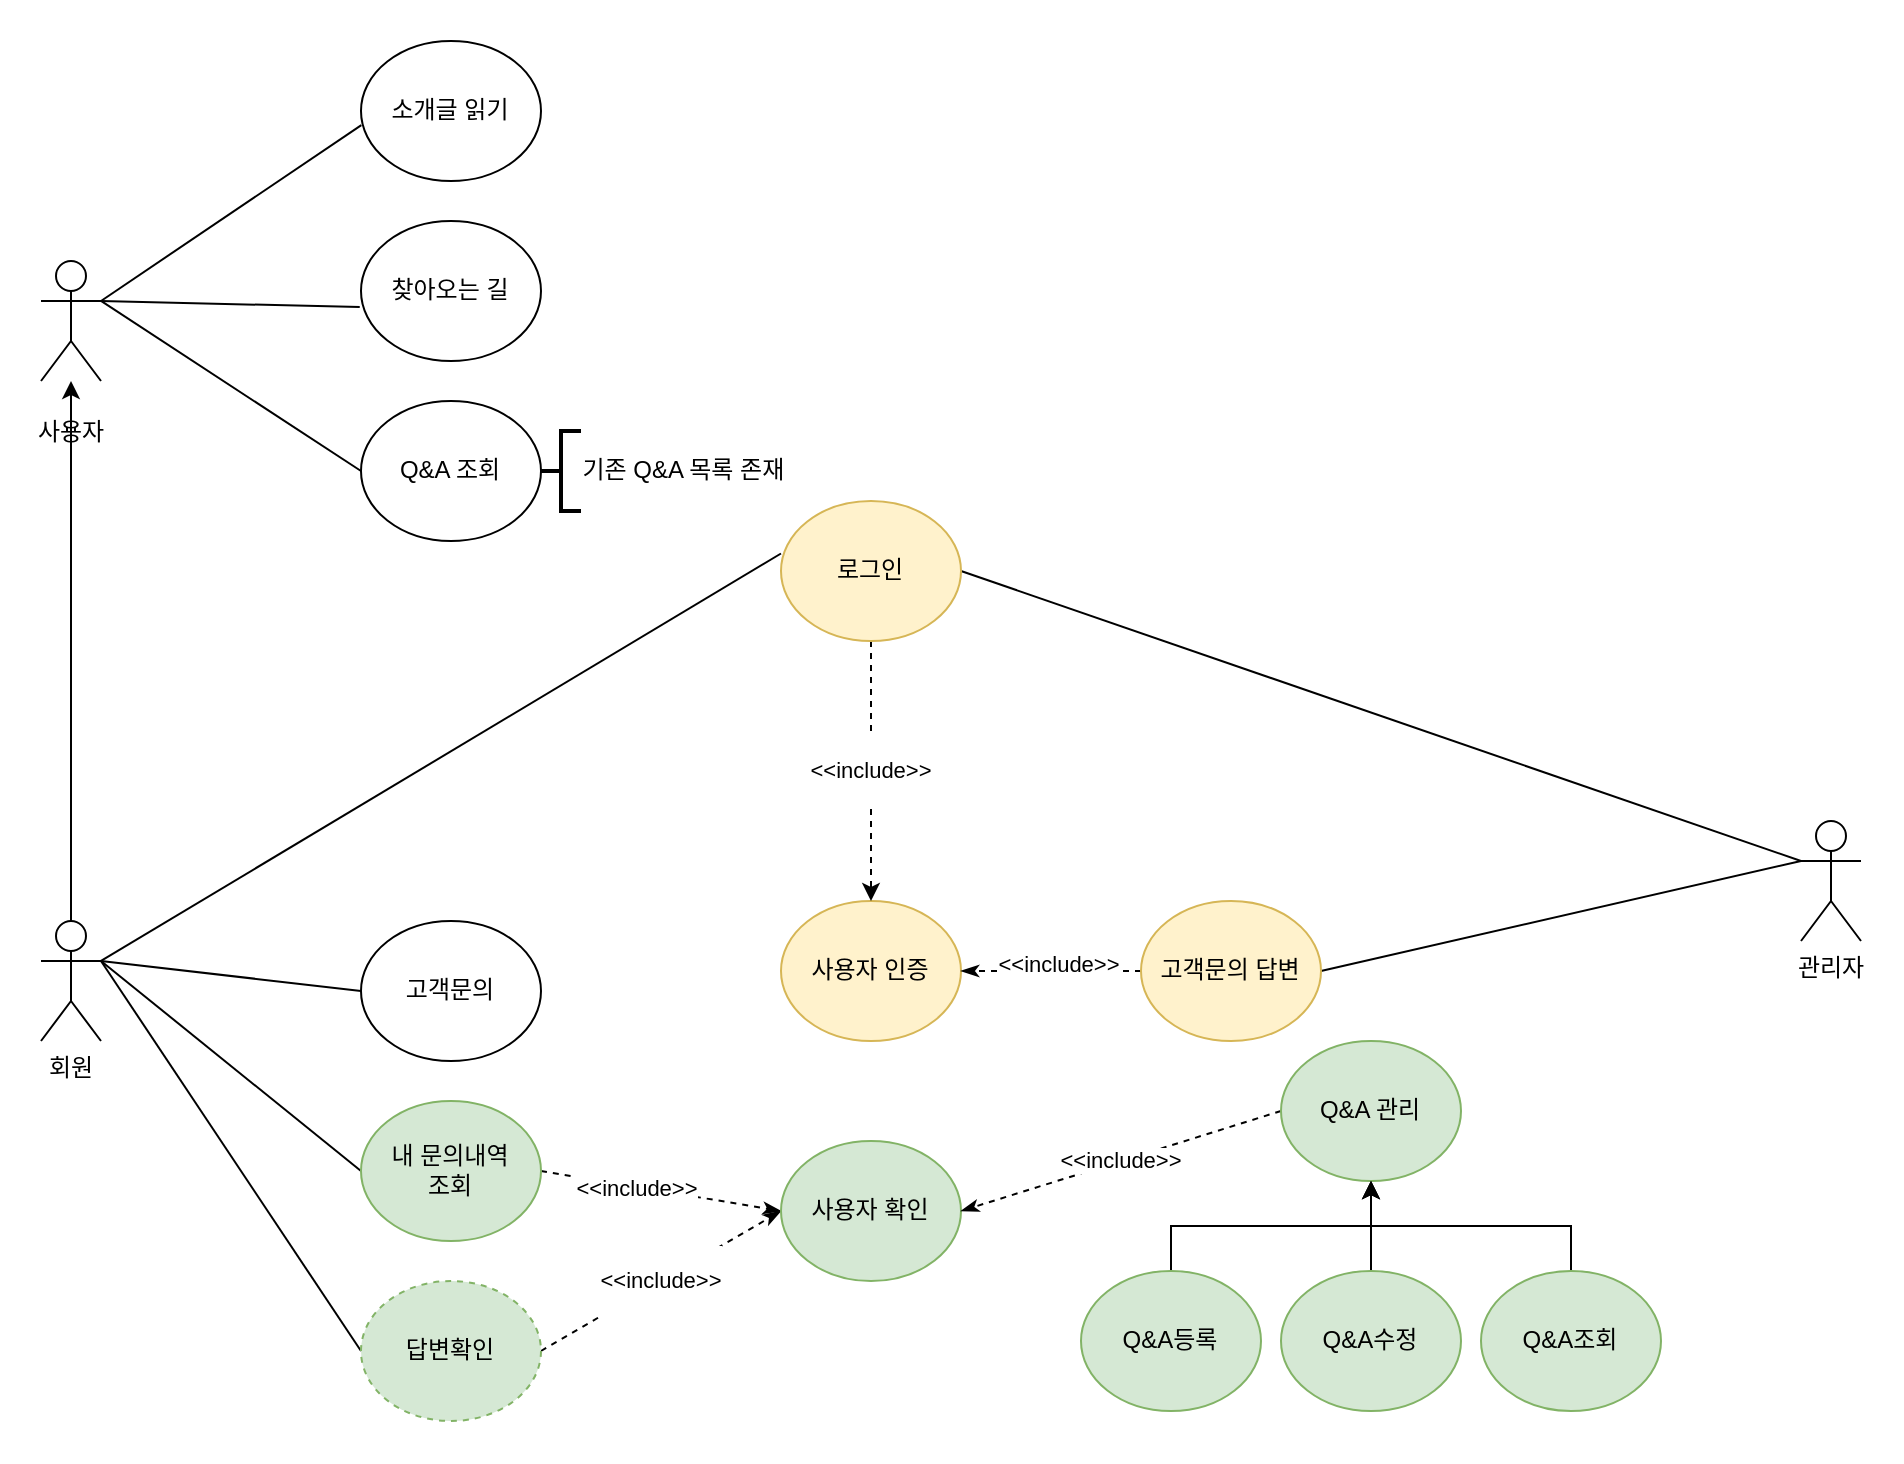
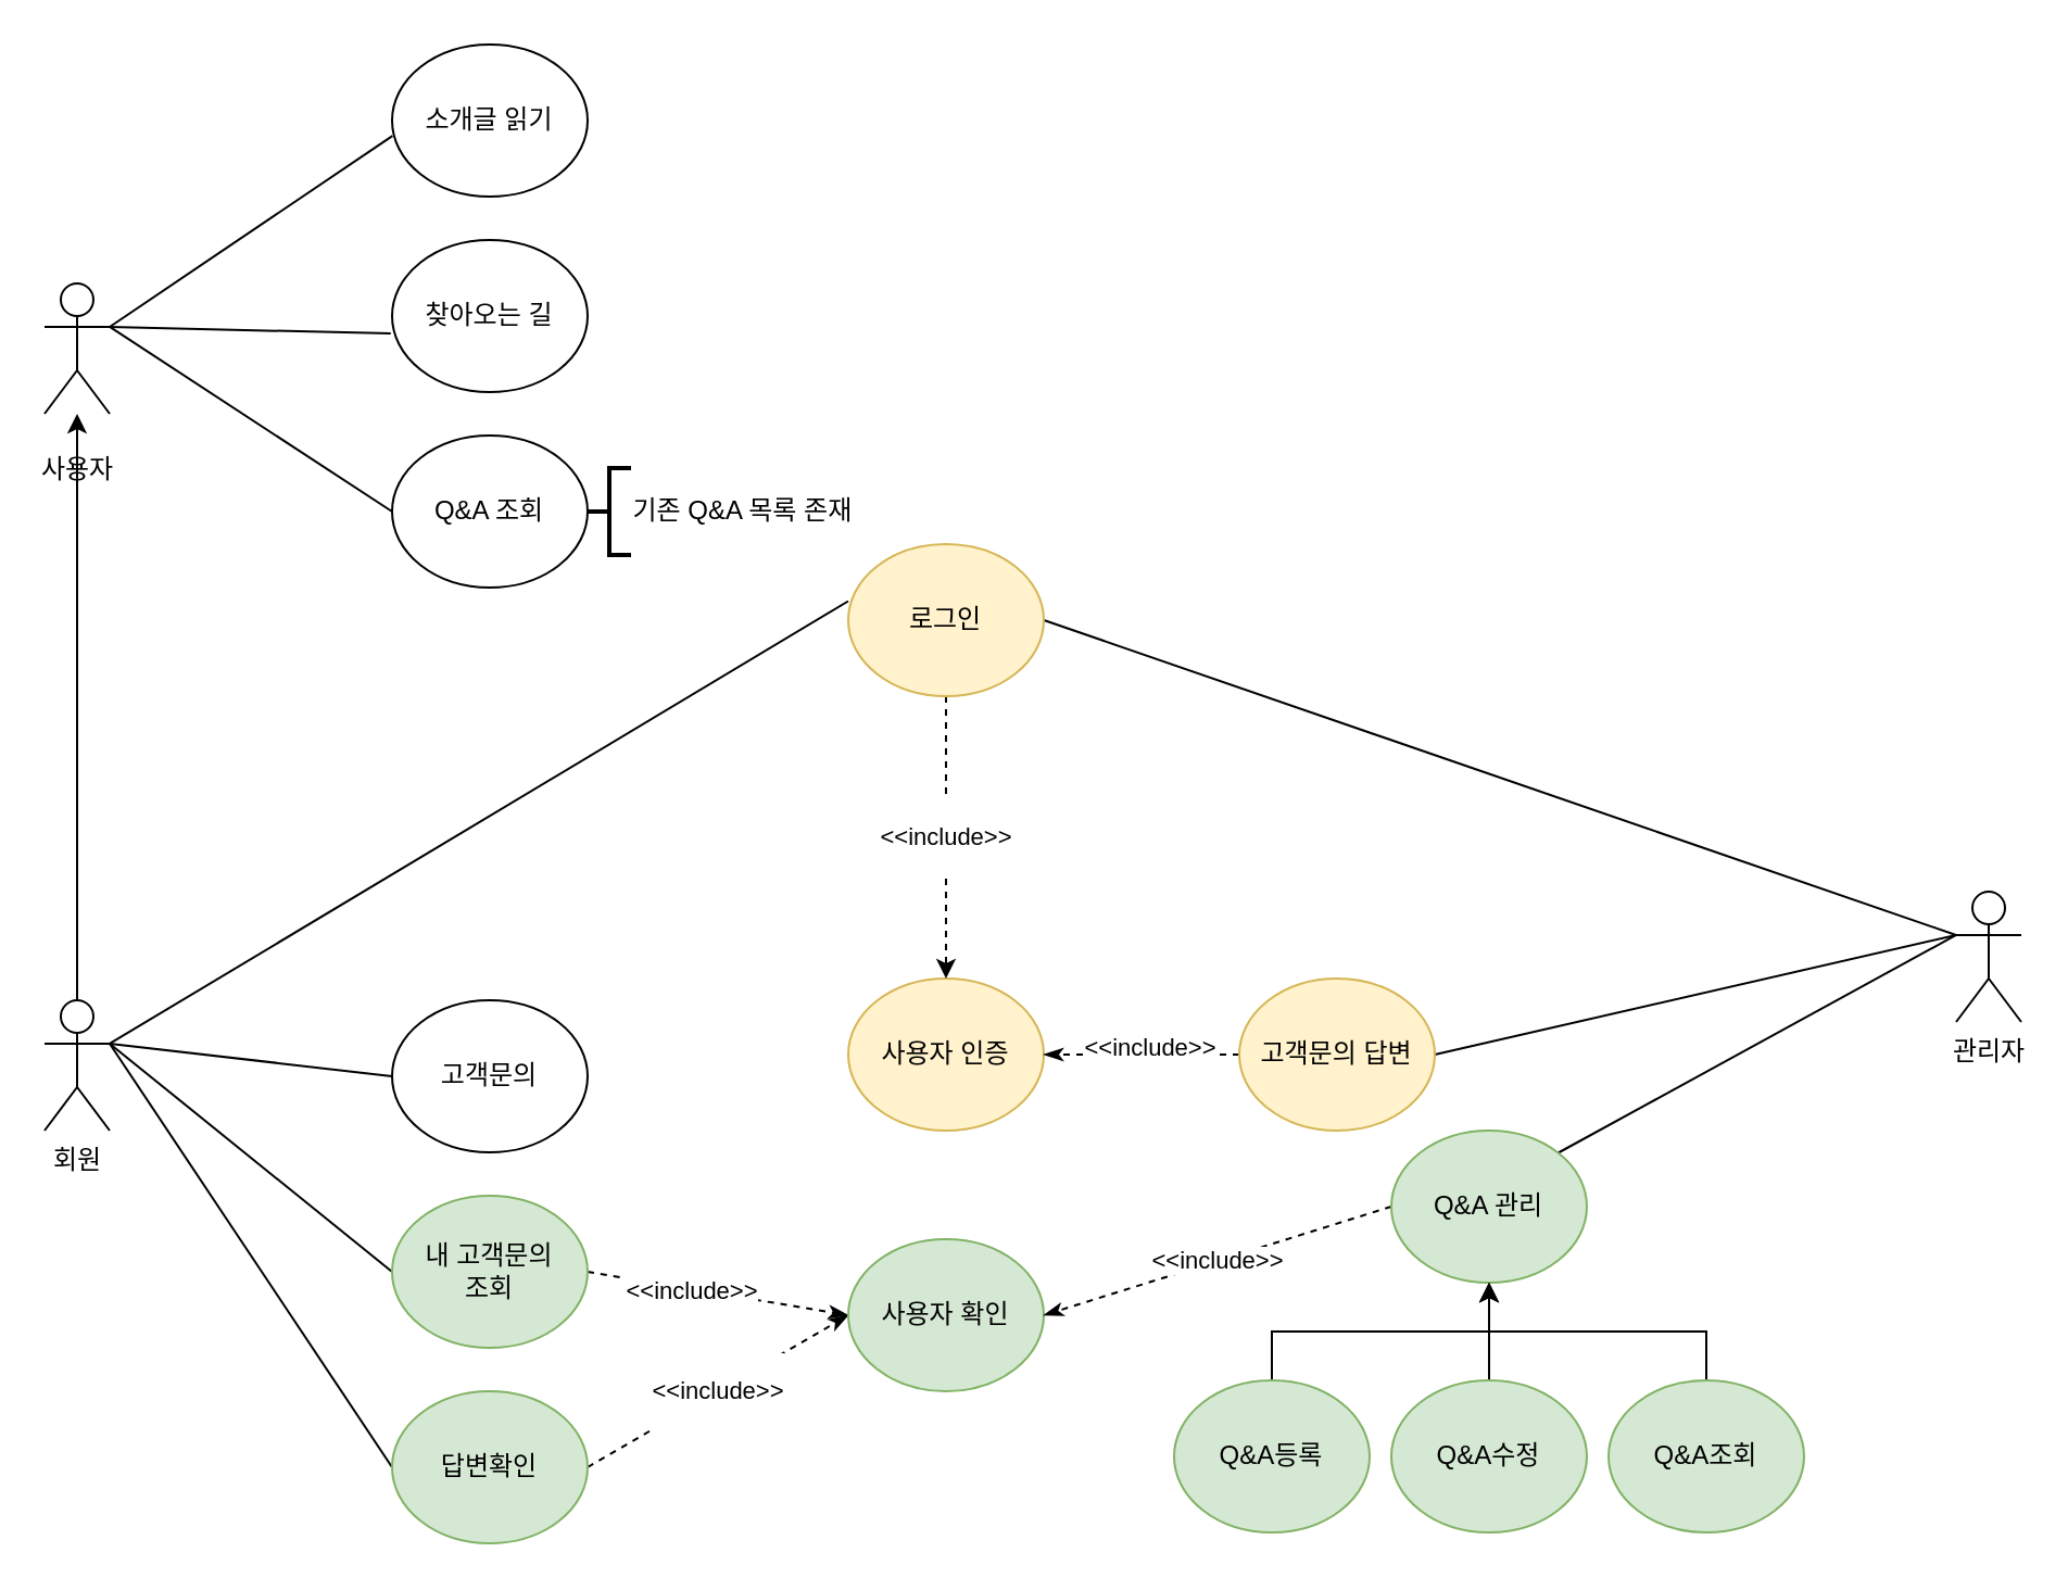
+ <mxCell id="22" style="edgeStyle=none;rounded=0;orthogonalLoop=1;jettySize=auto;html=1;exitX=0;exitY=0.333;exitDx=0;exitDy=0;exitPerimeter=0;entryX=1;entryY=0;entryDx=0;entryDy=0;endArrow=none;endFill=0;" parent="1" source="25" target="27" edge="1"><mxGeometry relative="1" as="geometry" /></mxCell>
- <mxCell id="19" value="내 문의내역&lt;br&gt;조회" style="ellipse;whiteSpace=wrap;html=1;fillColor=#d5e8d4;strokeColor=#82b366;" parent="1" vertex="1"><mxGeometry x="180" y="550" width="90" height="70" as="geometry" /></mxCell>
+ <mxCell id="19" value="내 고객문의&lt;br&gt;조회" style="ellipse;whiteSpace=wrap;html=1;fillColor=#d5e8d4;strokeColor=#82b366;" parent="1" vertex="1"><mxGeometry x="180" y="550" width="90" height="70" as="geometry" /></mxCell>
- <mxCell id="16" value="답변확인" style="ellipse;whiteSpace=wrap;html=1;fillColor=#d5e8d4;strokeColor=#82b366;dashed=1;" parent="1" vertex="1"><mxGeometry x="180" y="640" width="90" height="70" as="geometry" /></mxCell>
+ <mxCell id="16" value="답변확인" style="ellipse;whiteSpace=wrap;html=1;fillColor=#d5e8d4;strokeColor=#82b366;" parent="1" vertex="1"><mxGeometry x="180" y="640" width="90" height="70" as="geometry" /></mxCell>
